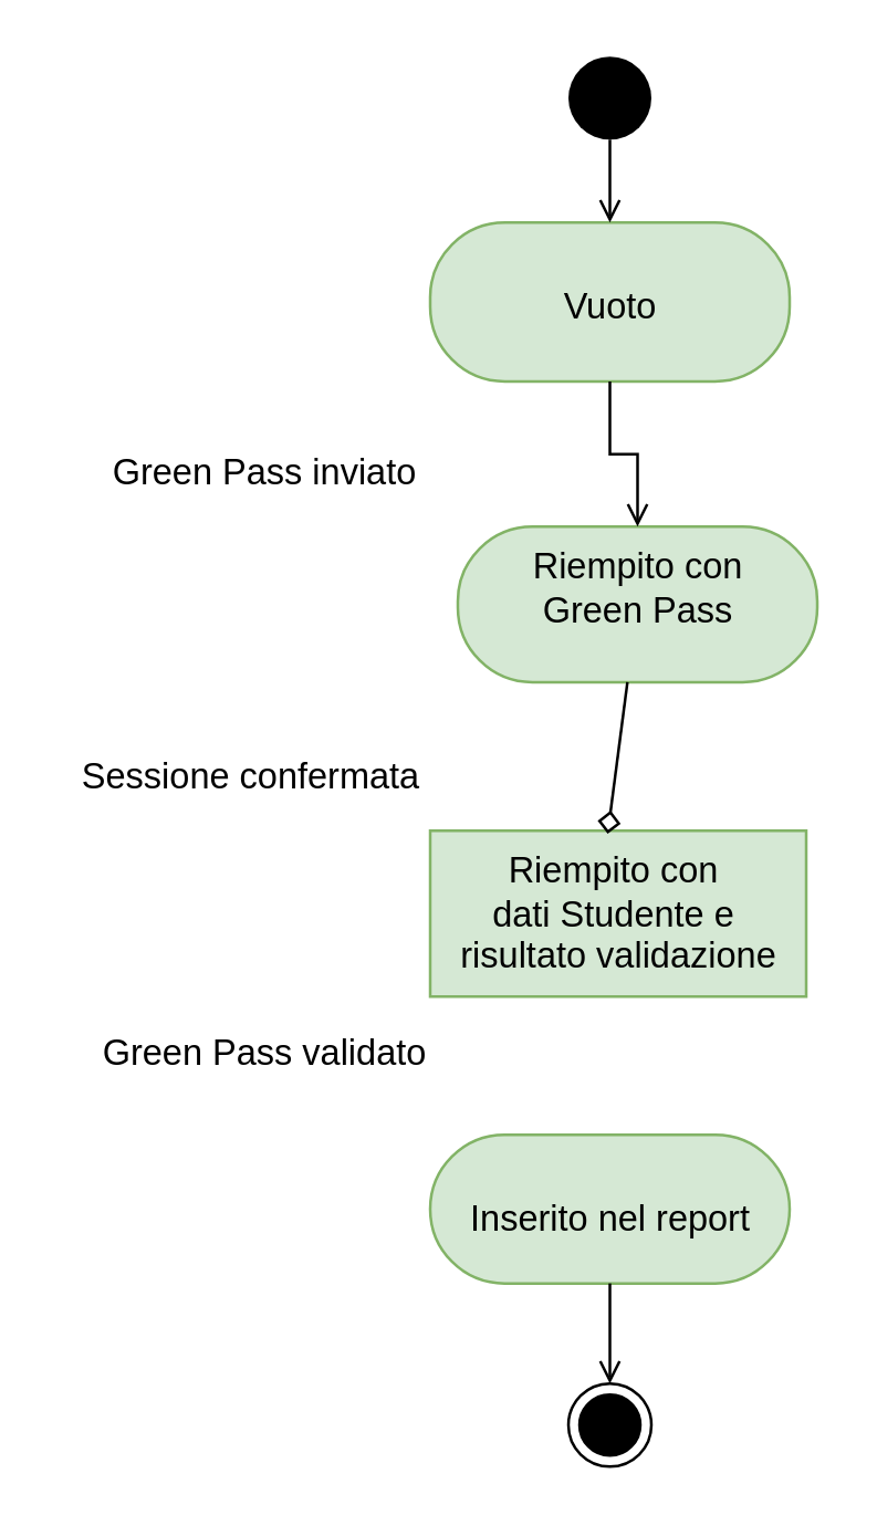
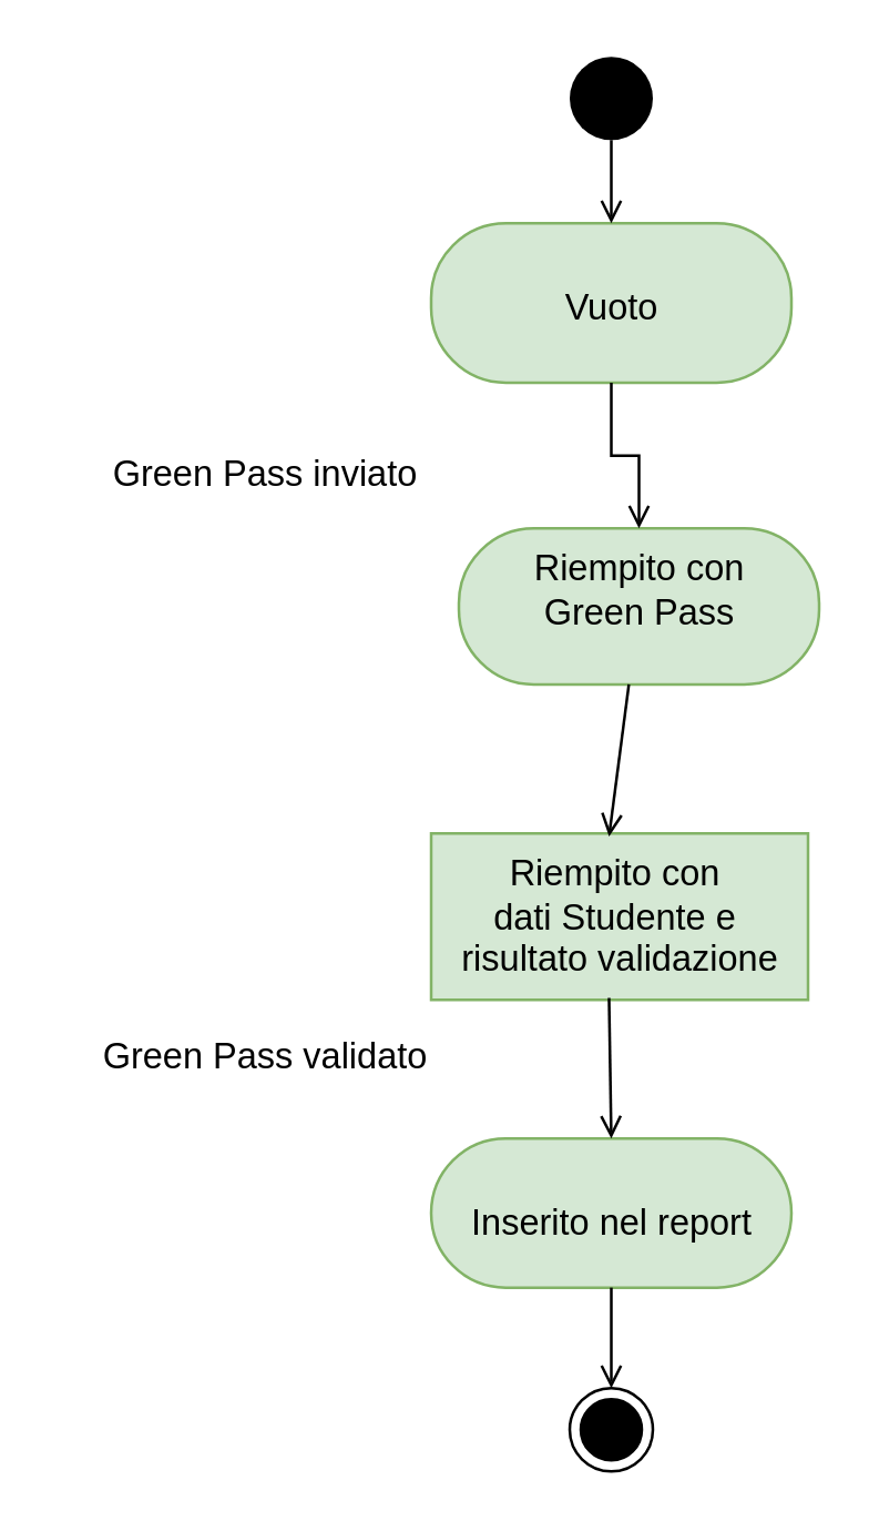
- <mxCell id="10" value="&lt;font style=&quot;font-size: 13px&quot;&gt;Sessione confermata&lt;/font&gt;" style="text;html=1;align=center;verticalAlign=middle;resizable=0;points=[];autosize=1;strokeColor=none;fillColor=none;" parent="1" vertex="1"><mxGeometry x="20" y="270" width="140" height="20" as="geometry" /></mxCell>
- <mxCell id="13" value="" style="html=1;verticalAlign=bottom;labelBackgroundColor=none;endArrow=diamond;endFill=0;rounded=0;entryX=0.472;entryY=0.018;entryDx=0;entryDy=0;entryPerimeter=0;" parent="1" source="8" target="7" edge="1"><mxGeometry width="160" relative="1" as="geometry"><mxPoint x="219.5" y="247.5" as="sourcePoint" /><mxPoint x="219.5" y="300" as="targetPoint" /></mxGeometry></mxCell>
+ <mxCell id="13" value="" style="html=1;verticalAlign=bottom;labelBackgroundColor=none;endArrow=open;endFill=0;rounded=0;entryX=0.472;entryY=0.018;entryDx=0;entryDy=0;entryPerimeter=0;" parent="1" source="8" target="7" edge="1"><mxGeometry width="160" relative="1" as="geometry"><mxPoint x="219.5" y="247.5" as="sourcePoint" /><mxPoint x="219.5" y="300" as="targetPoint" /></mxGeometry></mxCell>
+ <mxCell id="14" value="" style="html=1;verticalAlign=bottom;labelBackgroundColor=none;endArrow=open;endFill=0;rounded=0;exitX=0.472;exitY=0.989;exitDx=0;exitDy=0;entryX=0.5;entryY=0;entryDx=0;entryDy=0;exitPerimeter=0;" parent="1" target="9" edge="1" source="7"><mxGeometry width="160" relative="1" as="geometry"><mxPoint x="220" y="370" as="sourcePoint" /><mxPoint x="220" y="410" as="targetPoint" /></mxGeometry></mxCell>
